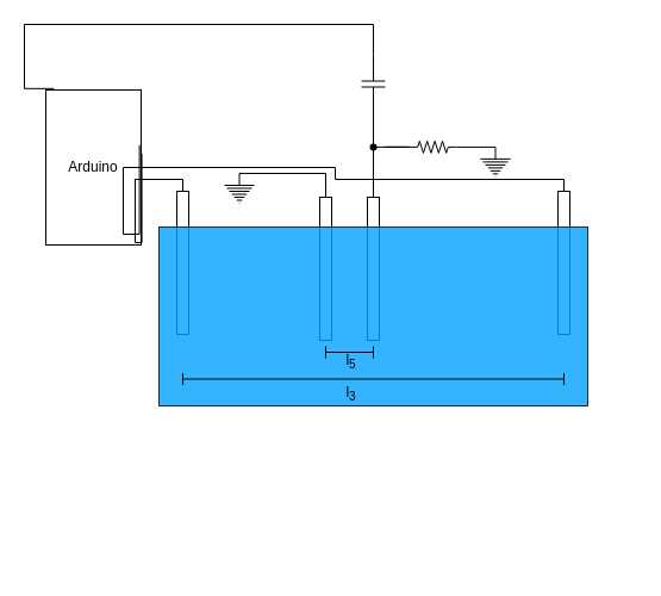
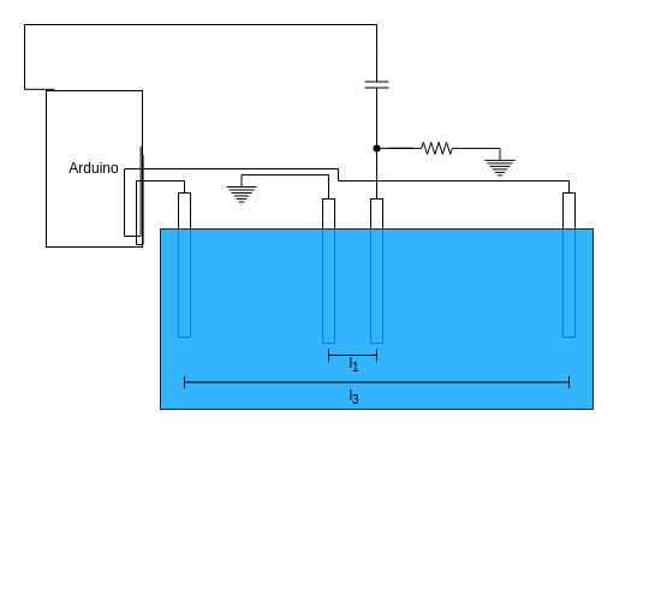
- <mxCell id="22" value="l&lt;sub&gt;5&lt;/sub&gt;" style="text;html=1;align=center;verticalAlign=middle;resizable=0;points=[];autosize=1;strokeColor=none;fillColor=none;" parent="1" vertex="1"><mxGeometry x="279" y="288" width="30" height="30" as="geometry" /></mxCell>
+ <mxCell id="22" value="l&lt;sub&gt;1&lt;/sub&gt;" style="text;html=1;align=center;verticalAlign=middle;resizable=0;points=[];autosize=1;strokeColor=none;fillColor=none;" parent="1" vertex="1"><mxGeometry x="279" y="288" width="30" height="30" as="geometry" /></mxCell>
